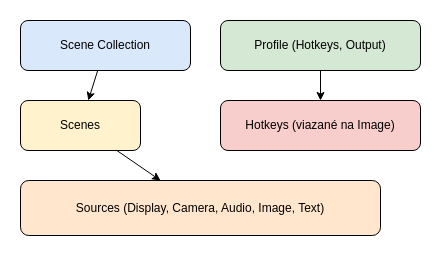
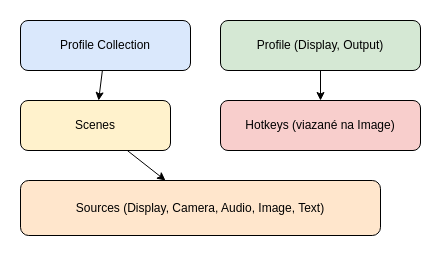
- <mxCell id="2" value="Scene Collection" style="rounded=1;whiteSpace=wrap;html=1;fillColor=#dae8fc" vertex="1" parent="1"><mxGeometry x="20" y="20" width="170" height="50" as="geometry" /></mxCell>
+ <mxCell id="2" value="Profile Collection" style="rounded=1;whiteSpace=wrap;html=1;fillColor=#dae8fc" vertex="1" parent="1"><mxGeometry x="20" y="20" width="170" height="50" as="geometry" /></mxCell>
- <mxCell id="3" value="Profile (Hotkeys, Output)" style="rounded=1;whiteSpace=wrap;html=1;fillColor=#d5e8d4" vertex="1" parent="1"><mxGeometry x="220" y="20" width="200" height="50" as="geometry" /></mxCell>
+ <mxCell id="3" value="Profile (Display, Output)" style="rounded=1;whiteSpace=wrap;html=1;fillColor=#d5e8d4" vertex="1" parent="1"><mxGeometry x="220" y="20" width="200" height="50" as="geometry" /></mxCell>
- <mxCell id="4" value="Scenes" style="rounded=1;whiteSpace=wrap;html=1;fillColor=#fff2cc" vertex="1" parent="1"><mxGeometry x="20" y="100" width="120" height="50" as="geometry" /></mxCell>
+ <mxCell id="4" value="Scenes" style="rounded=1;whiteSpace=wrap;html=1;fillColor=#fff2cc" vertex="1" parent="1"><mxGeometry x="20" y="100" width="150" height="50" as="geometry" /></mxCell>
